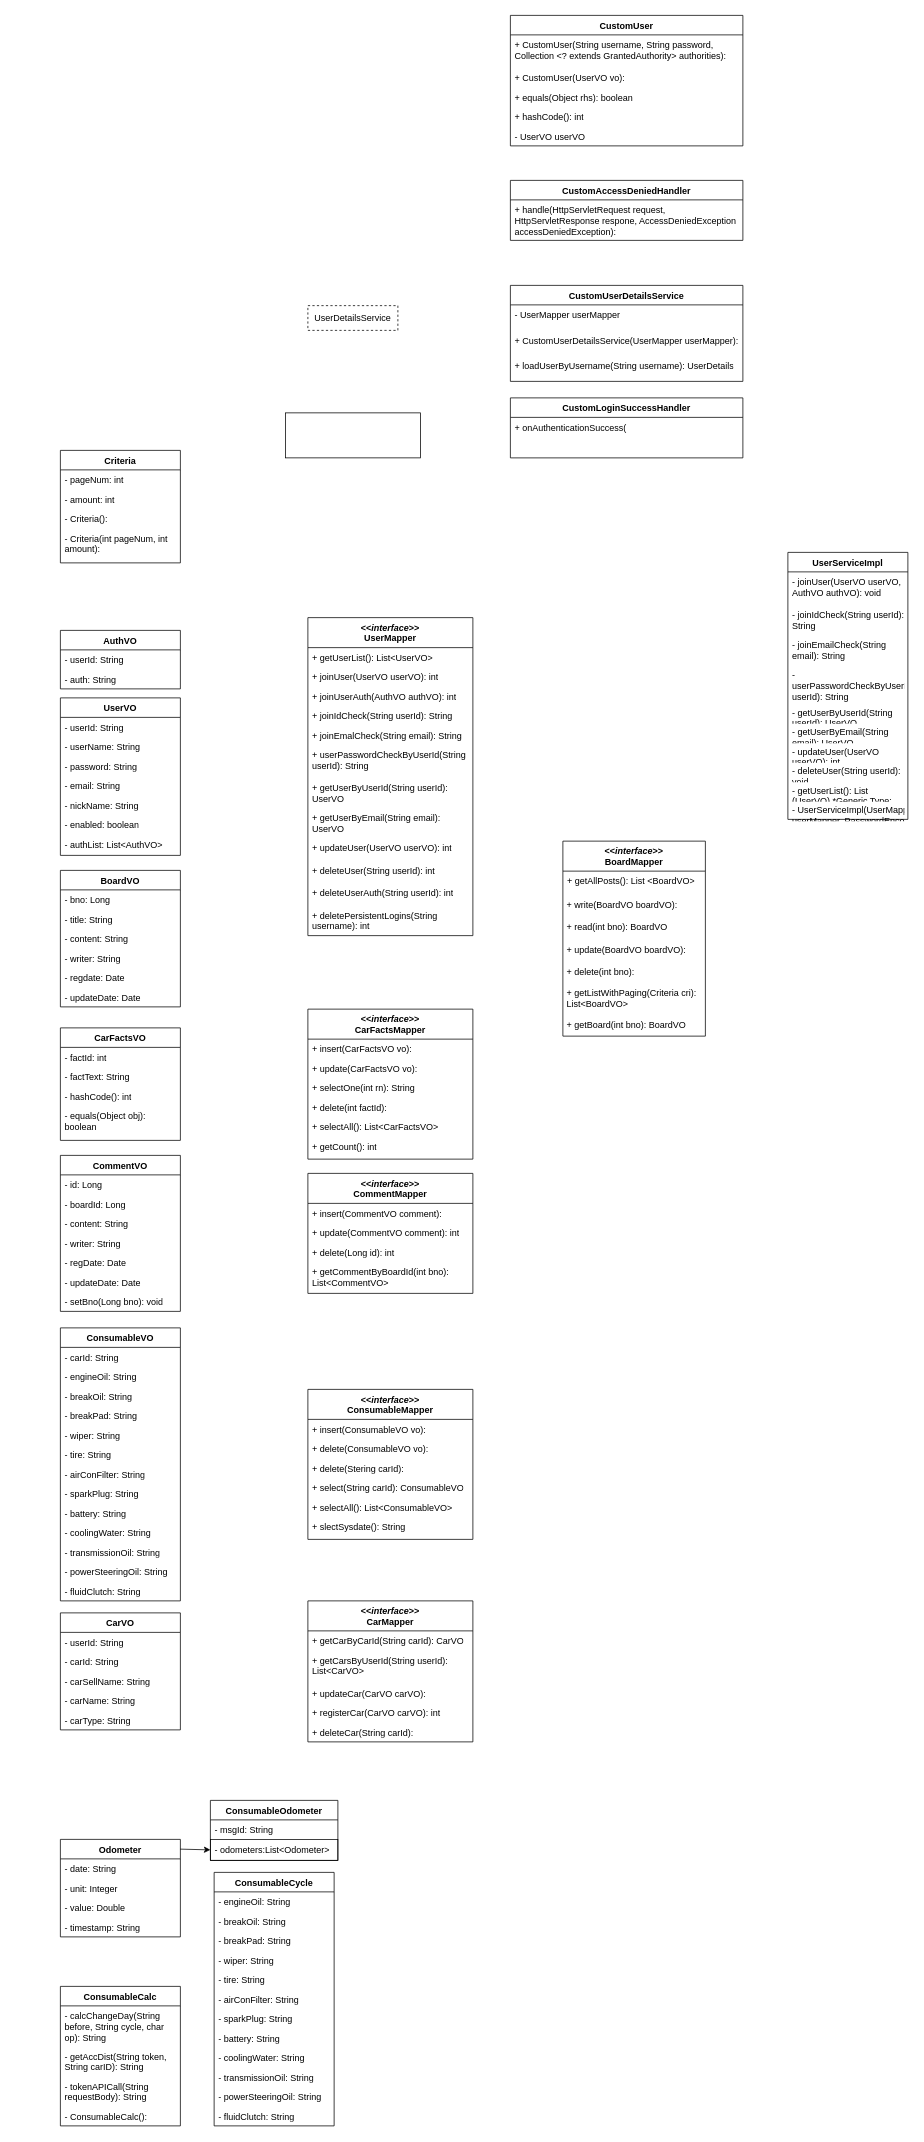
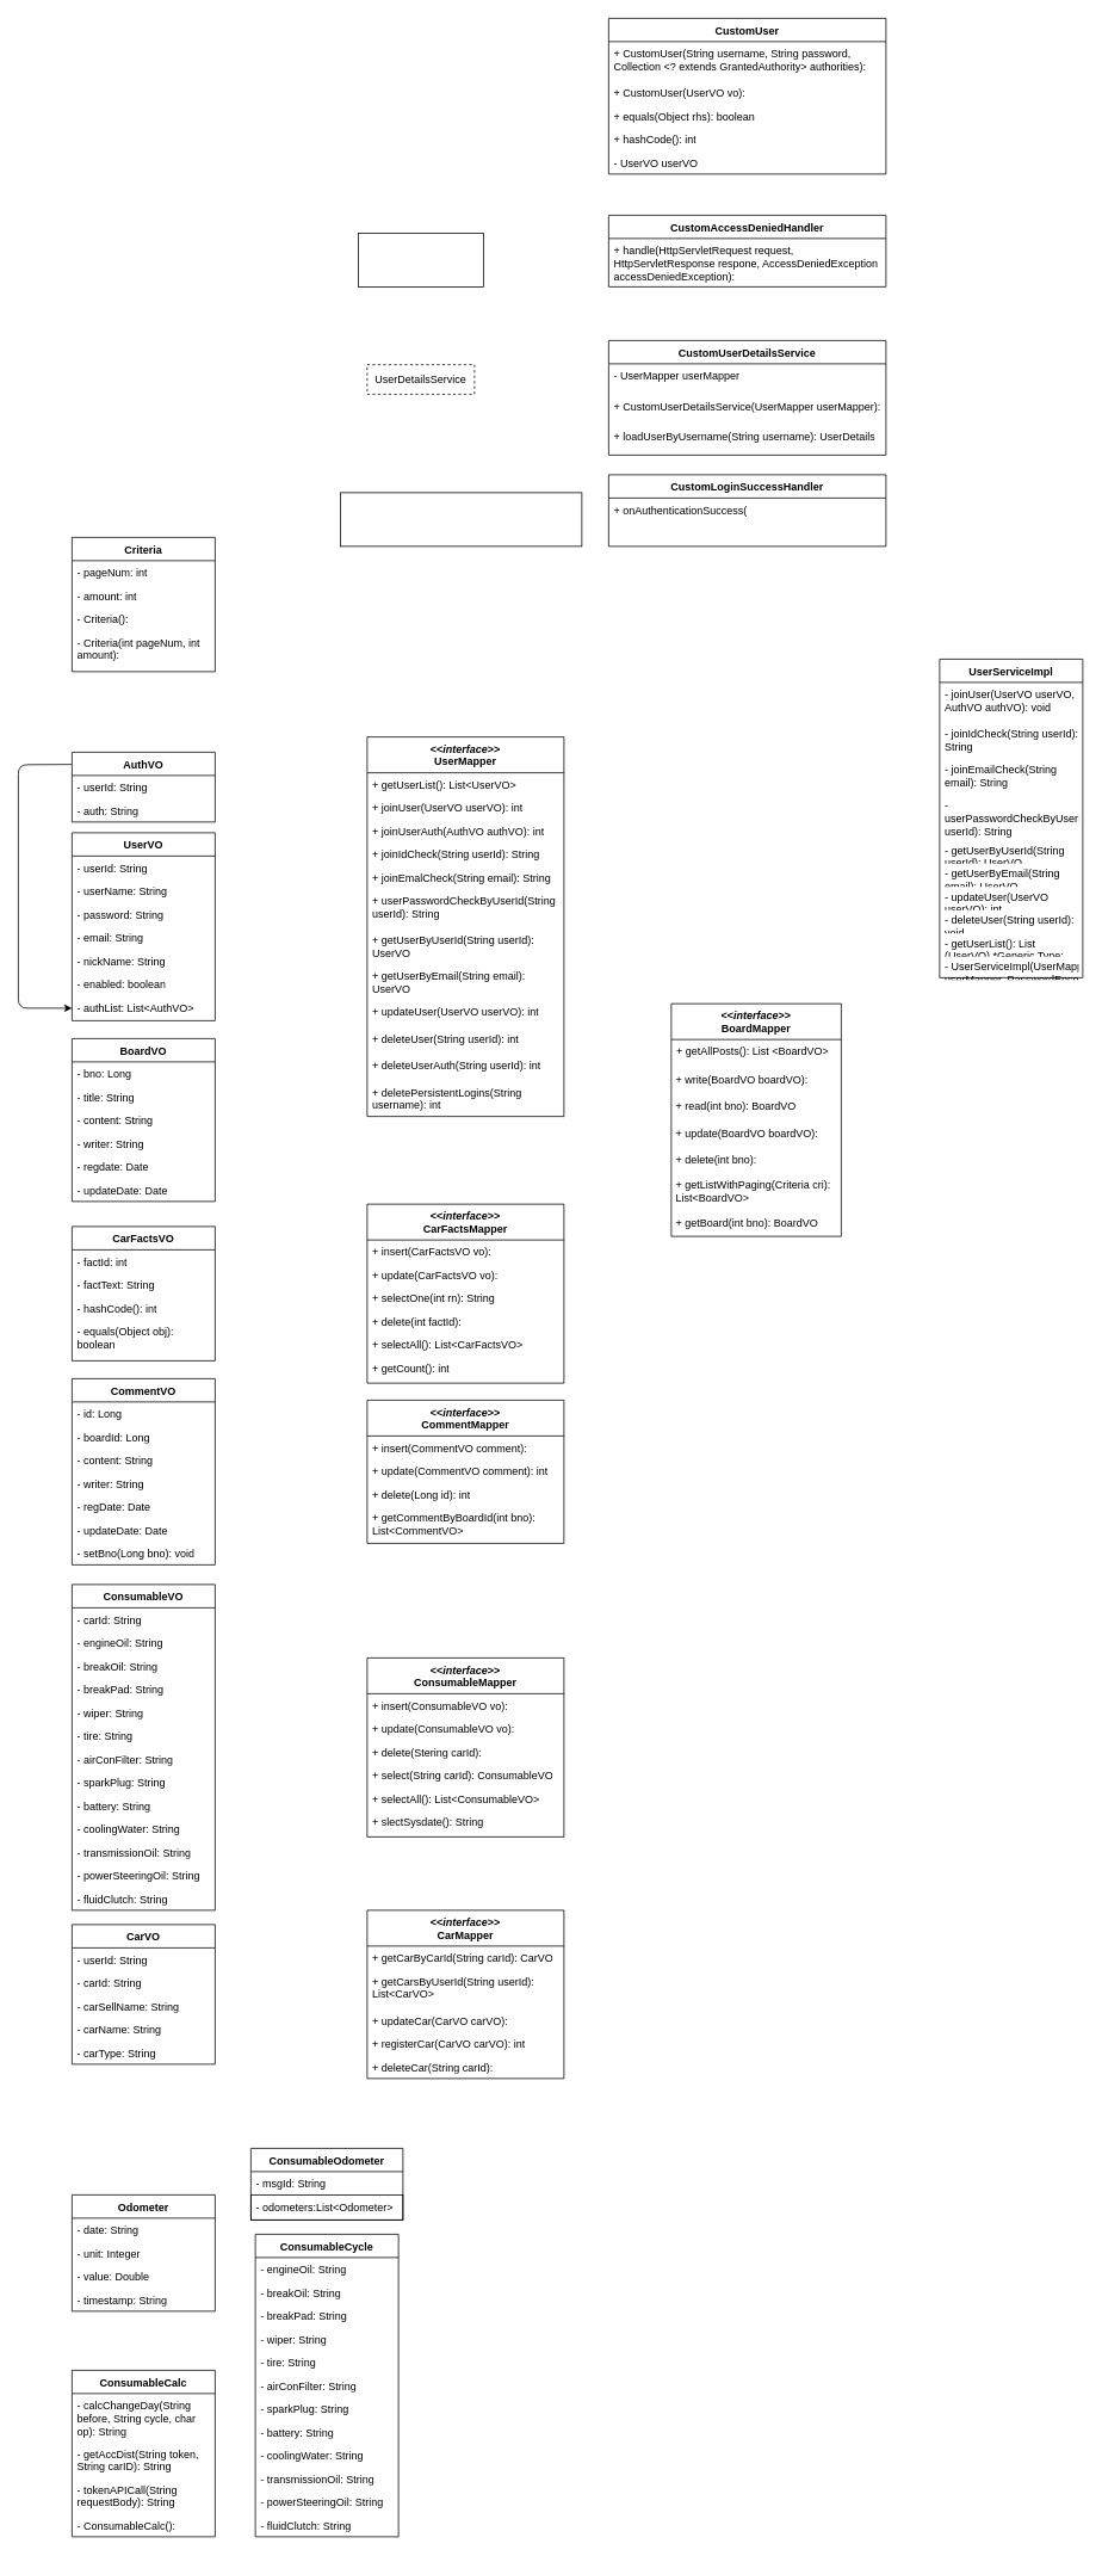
+ <mxCell id="140" value="AccessDeniedHandler" style="rounded=0;whiteSpace=wrap;html=1;fontFamily=Helvetica;fontSize=12;fontColor=#FFFFFF;fillColor=none;gradientColor=none;" vertex="1" parent="1"><mxGeometry x="400" y="260" width="140" height="60" as="geometry" /></mxCell>
- <mxCell id="139" value="AuthenticationSuccessHandler" style="rounded=0;whiteSpace=wrap;html=1;fontFamily=Helvetica;fontSize=12;fontColor=#FFFFFF;fillColor=none;gradientColor=none;" vertex="1" parent="1"><mxGeometry x="380" y="550" width="180" height="60" as="geometry" /></mxCell>
+ <mxCell id="139" value="AuthenticationSuccessHandler" style="rounded=0;whiteSpace=wrap;html=1;fontFamily=Helvetica;fontSize=12;fontColor=#FFFFFF;fillColor=none;gradientColor=none;" vertex="1" parent="1"><mxGeometry x="380" y="550" width="270" height="60" as="geometry" /></mxCell>
+ <mxCell id="2" value="" style="edgeStyle=none;html=1;entryX=0;entryY=0.5;entryDx=0;entryDy=0;exitX=-0.004;exitY=0.175;exitDx=0;exitDy=0;exitPerimeter=0;" parent="1" source="3" target="38" edge="1"><mxGeometry relative="1" as="geometry"><mxPoint x="-40" y="879" as="targetPoint" /><Array as="points"><mxPoint x="20" y="854" /><mxPoint x="20" y="1126" /></Array></mxGeometry></mxCell>
- <mxCell id="109" value="+ delete(ConsumableVO vo):" style="text;strokeColor=none;fillColor=none;align=left;verticalAlign=top;spacingLeft=4;spacingRight=4;overflow=hidden;rotatable=0;points=[[0,0.5],[1,0.5]];portConstraint=eastwest;whiteSpace=wrap;html=1;" parent="107" vertex="1"><mxGeometry y="66" width="220" height="26" as="geometry" /></mxCell>
+ <mxCell id="109" value="+ update(ConsumableVO vo):" style="text;strokeColor=none;fillColor=none;align=left;verticalAlign=top;spacingLeft=4;spacingRight=4;overflow=hidden;rotatable=0;points=[[0,0.5],[1,0.5]];portConstraint=eastwest;whiteSpace=wrap;html=1;" parent="107" vertex="1"><mxGeometry y="66" width="220" height="26" as="geometry" /></mxCell>
- <mxCell id="66" value="" style="endArrow=classic;html=1;exitX=0.998;exitY=0.1;exitDx=0;exitDy=0;exitPerimeter=0;entryX=0;entryY=0.5;entryDx=0;entryDy=0;" parent="1" source="61" target="60" edge="1"><mxGeometry width="50" height="50" relative="1" as="geometry"><mxPoint x="245" y="2460" as="sourcePoint" /><mxPoint x="365" y="2450" as="targetPoint" /></mxGeometry></mxCell>
